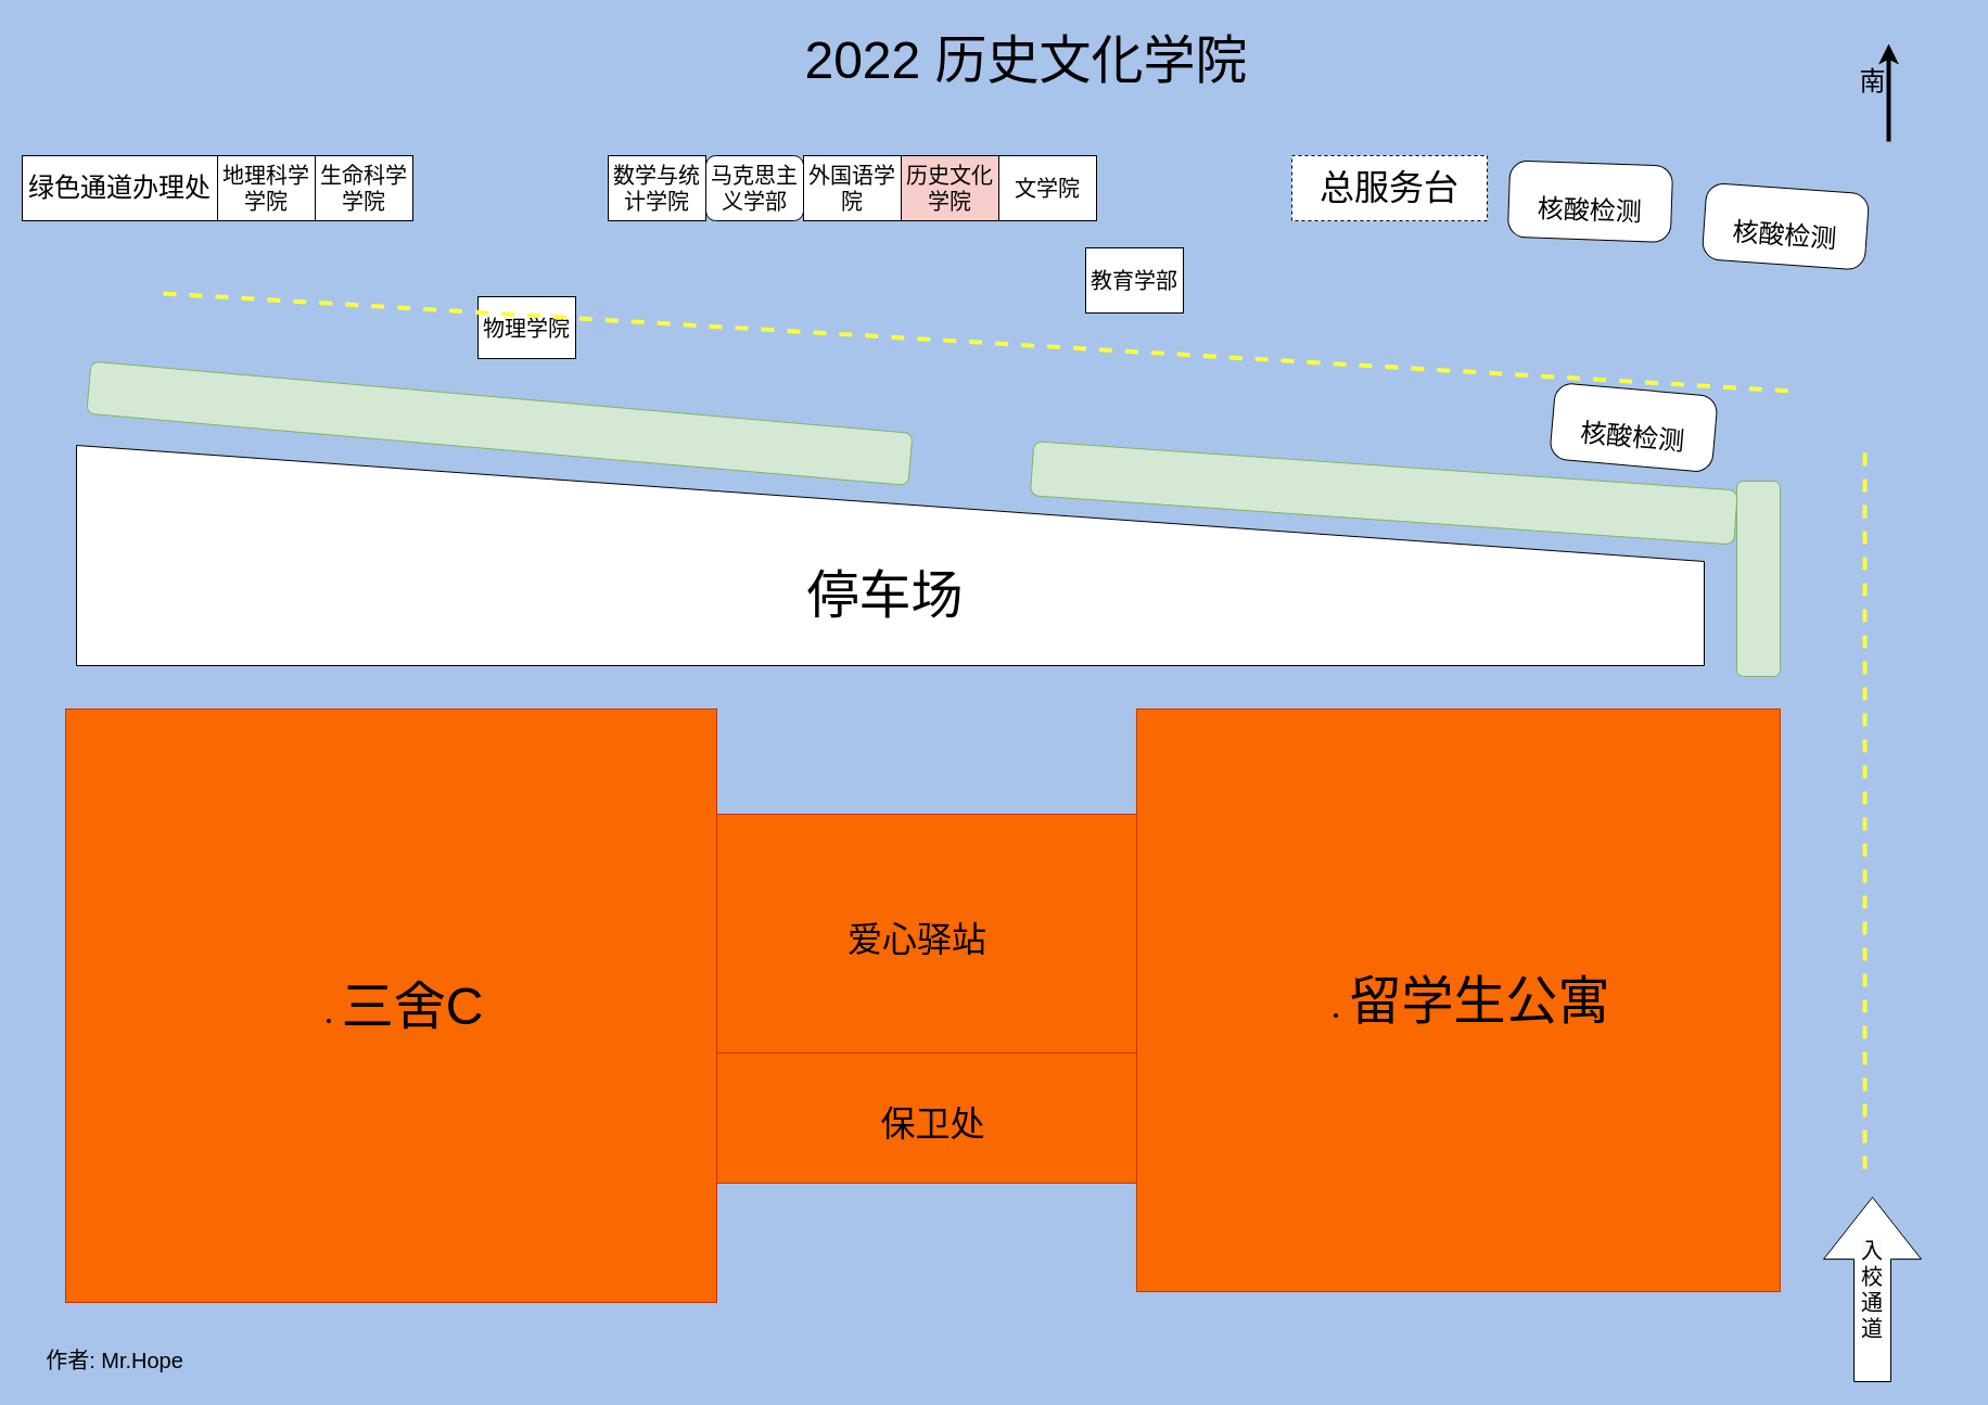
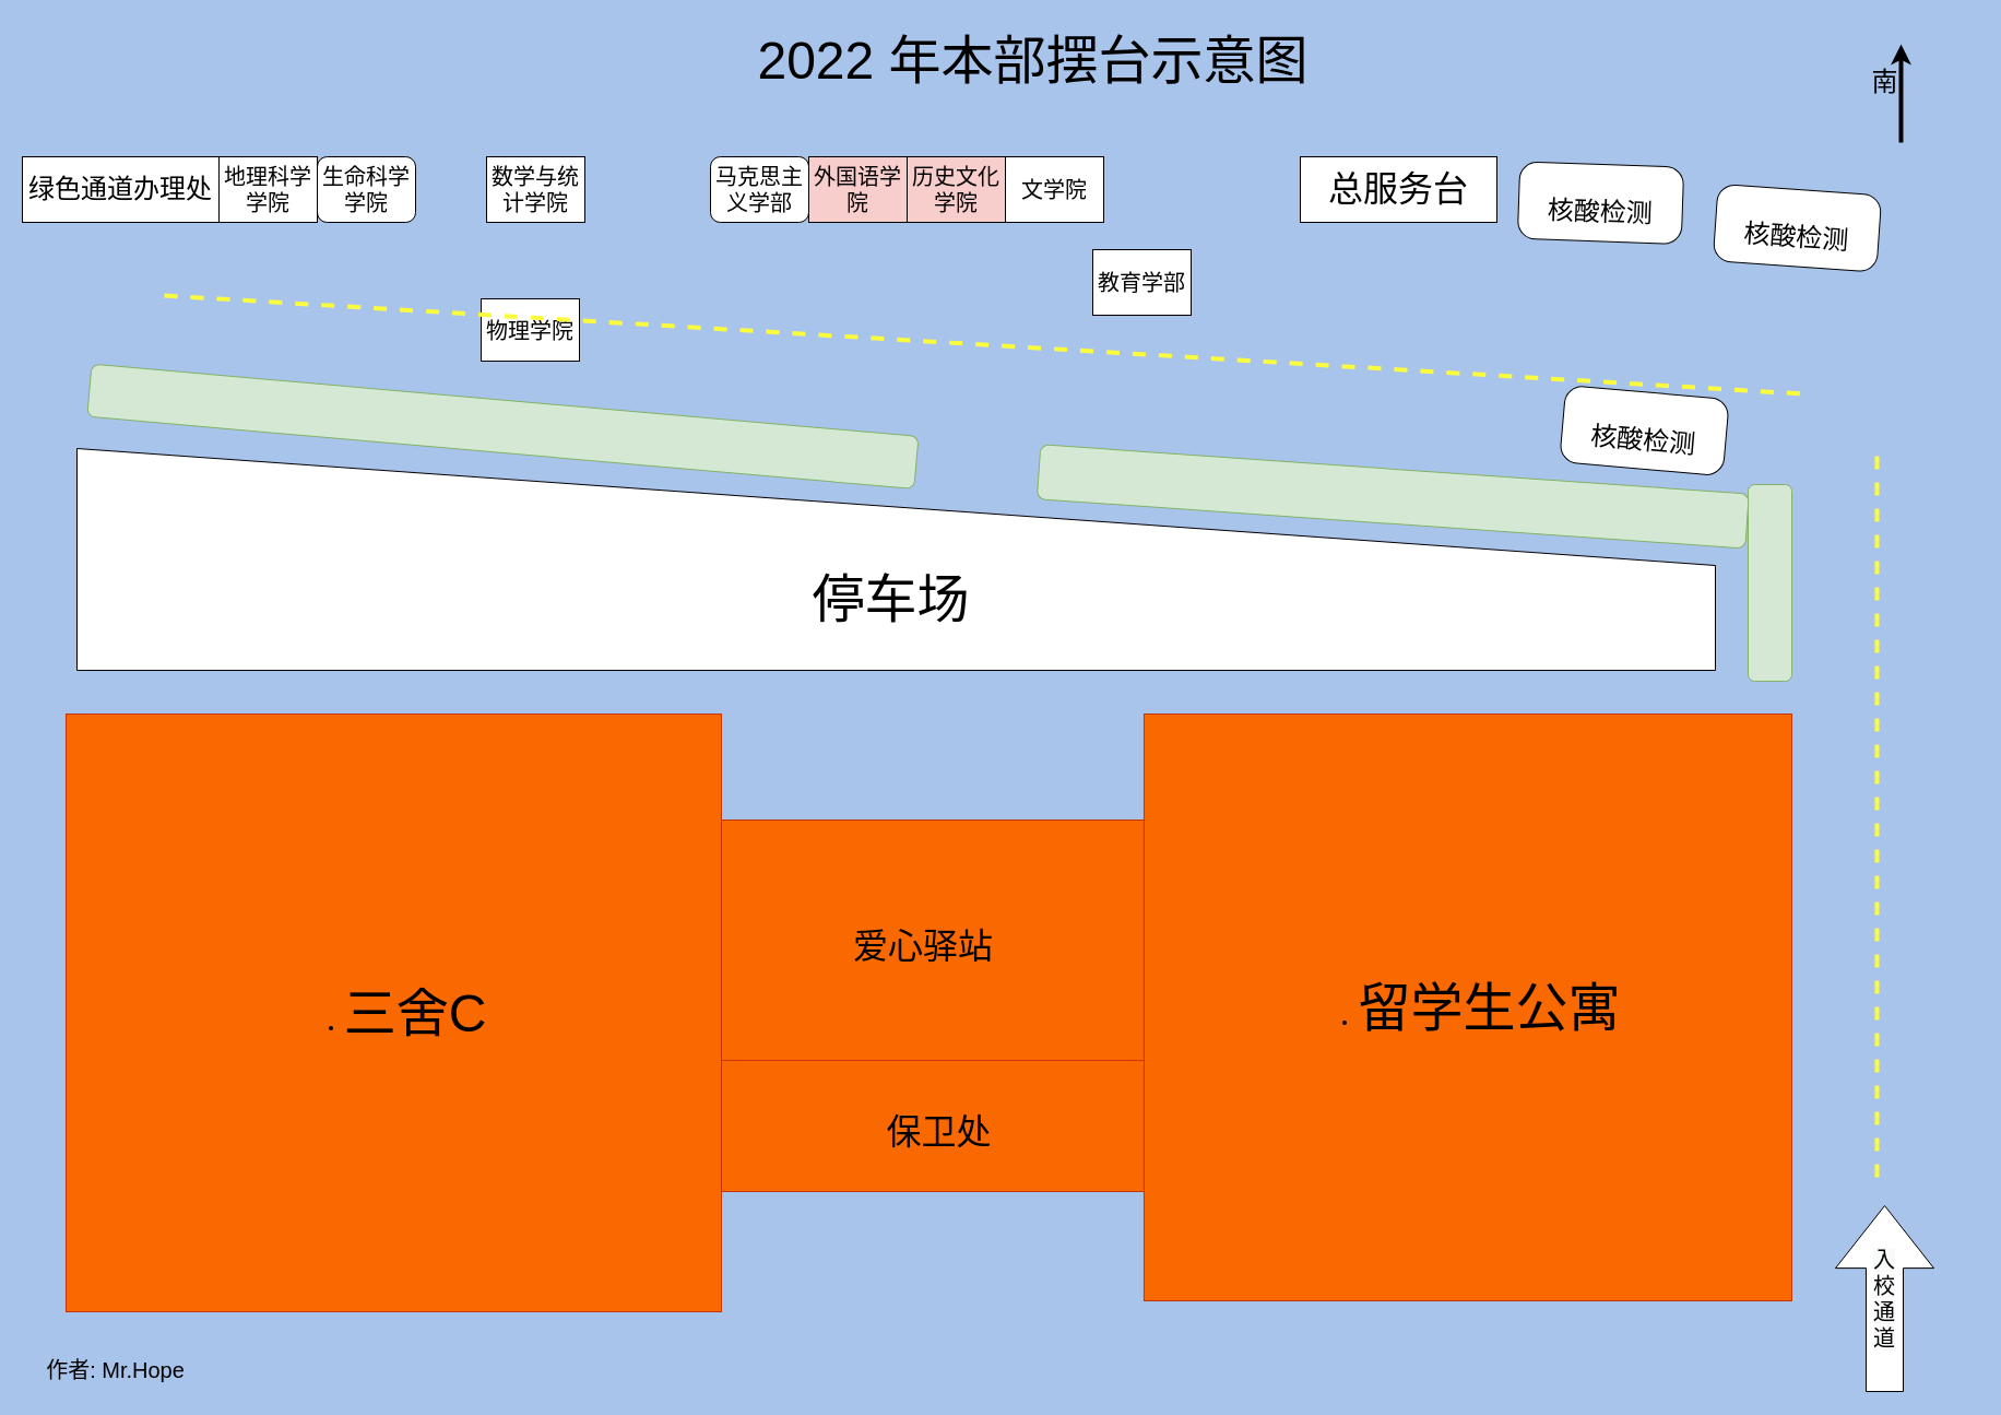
- <mxCell id="23" value="2022 历史文化学院" style="text;html=1;resizable=0;autosize=1;align=center;verticalAlign=middle;points=[];fillColor=none;strokeColor=none;rounded=0;fontSize=48;" parent="1" vertex="1"><mxGeometry x="680" y="20" width="530" height="70" as="geometry" /></mxCell>
+ <mxCell id="23" value="2022 年本部摆台示意图" style="text;html=1;resizable=0;autosize=1;align=center;verticalAlign=middle;points=[];fillColor=none;strokeColor=none;rounded=0;fontSize=48;" parent="1" vertex="1"><mxGeometry x="680" y="20" width="530" height="70" as="geometry" /></mxCell>
- <mxCell id="14" value="生命科学学院" style="rounded=0;whiteSpace=wrap;html=1;fontSize=20;" parent="1" vertex="1"><mxGeometry x="290" y="143" width="90" height="60" as="geometry" /></mxCell>
+ <mxCell id="14" value="生命科学学院" style="whiteSpace=wrap;html=1;fontSize=20;rounded=1;" parent="1" vertex="1"><mxGeometry x="290" y="143" width="90" height="60" as="geometry" /></mxCell>
- <mxCell id="12" value="数学与统计学院" style="rounded=0;whiteSpace=wrap;html=1;fontSize=20;" parent="1" vertex="1"><mxGeometry x="560" y="143" width="90" height="60" as="geometry" /></mxCell>
+ <mxCell id="12" value="数学与统计学院" style="rounded=0;whiteSpace=wrap;html=1;fontSize=20;" parent="1" vertex="1"><mxGeometry x="445" y="143" width="90" height="60" as="geometry" /></mxCell>
- <mxCell id="10" value="外国语学院" style="rounded=0;whiteSpace=wrap;html=1;fontSize=20;" parent="1" vertex="1"><mxGeometry x="740" y="143" width="90" height="60" as="geometry" /></mxCell>
+ <mxCell id="10" value="外国语学院" style="rounded=0;whiteSpace=wrap;html=1;fontSize=20;fillColor=#f8cecc;" parent="1" vertex="1"><mxGeometry x="740" y="143" width="90" height="60" as="geometry" /></mxCell>
- <mxCell id="6" value="总服务台" style="rounded=0;whiteSpace=wrap;html=1;fontSize=32;dashed=1;" parent="1" vertex="1"><mxGeometry x="1190" y="143" width="180" height="60" as="geometry" /></mxCell>
+ <mxCell id="6" value="总服务台" style="rounded=0;whiteSpace=wrap;html=1;fontSize=32;" parent="1" vertex="1"><mxGeometry x="1190" y="143" width="180" height="60" as="geometry" /></mxCell>
